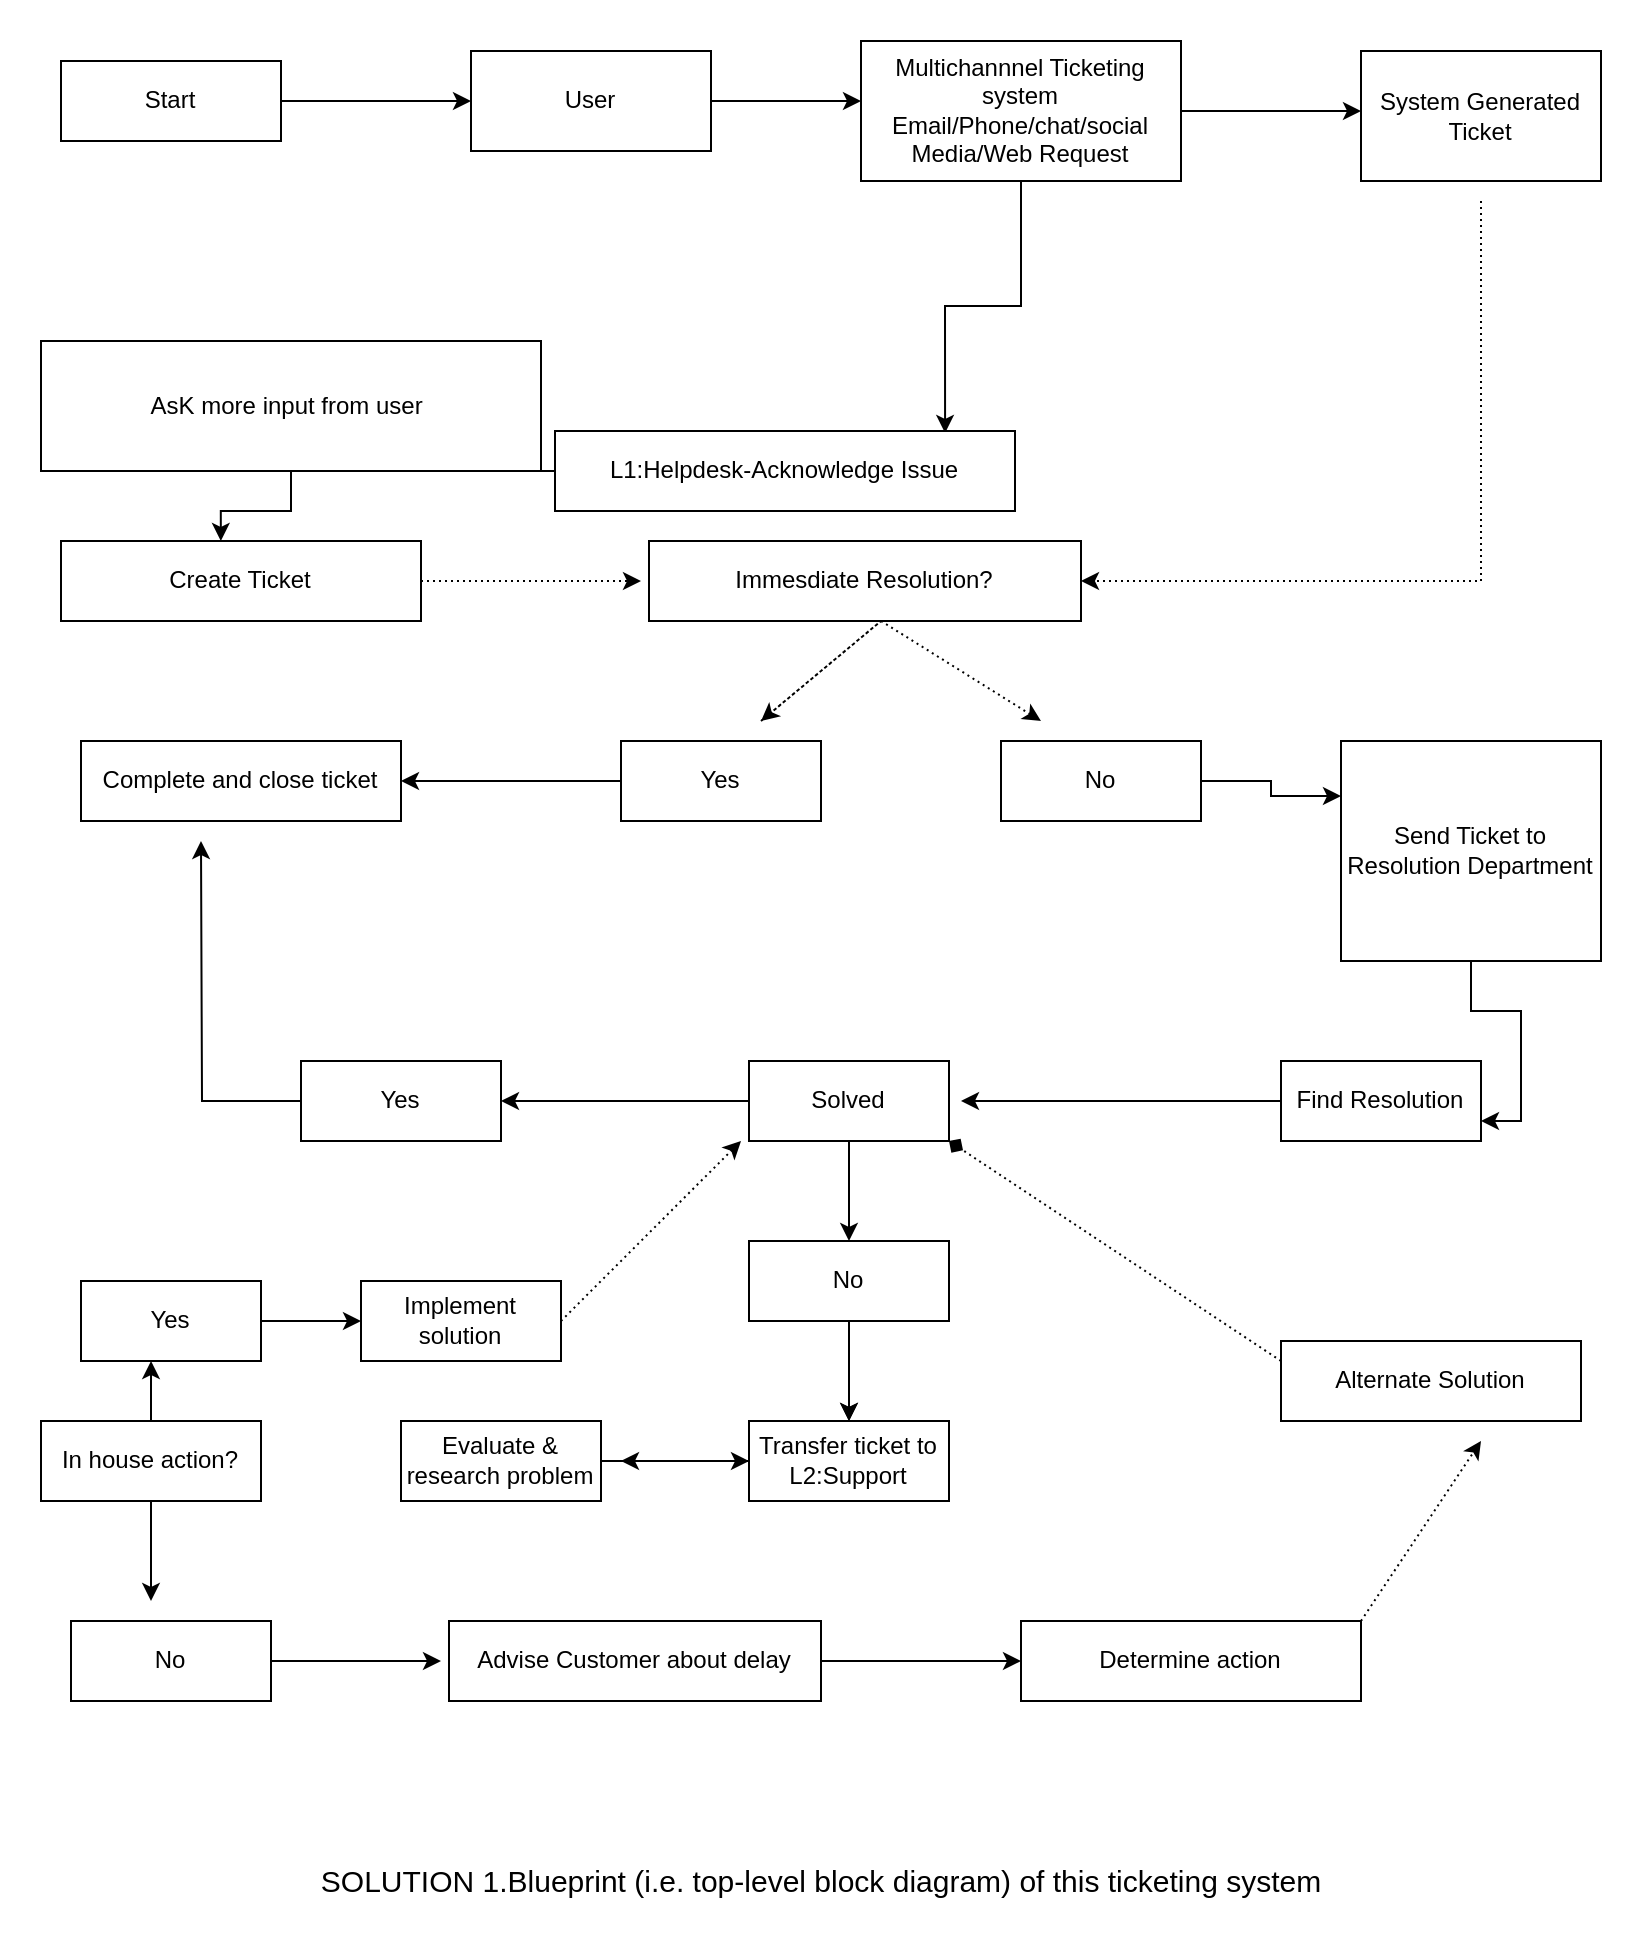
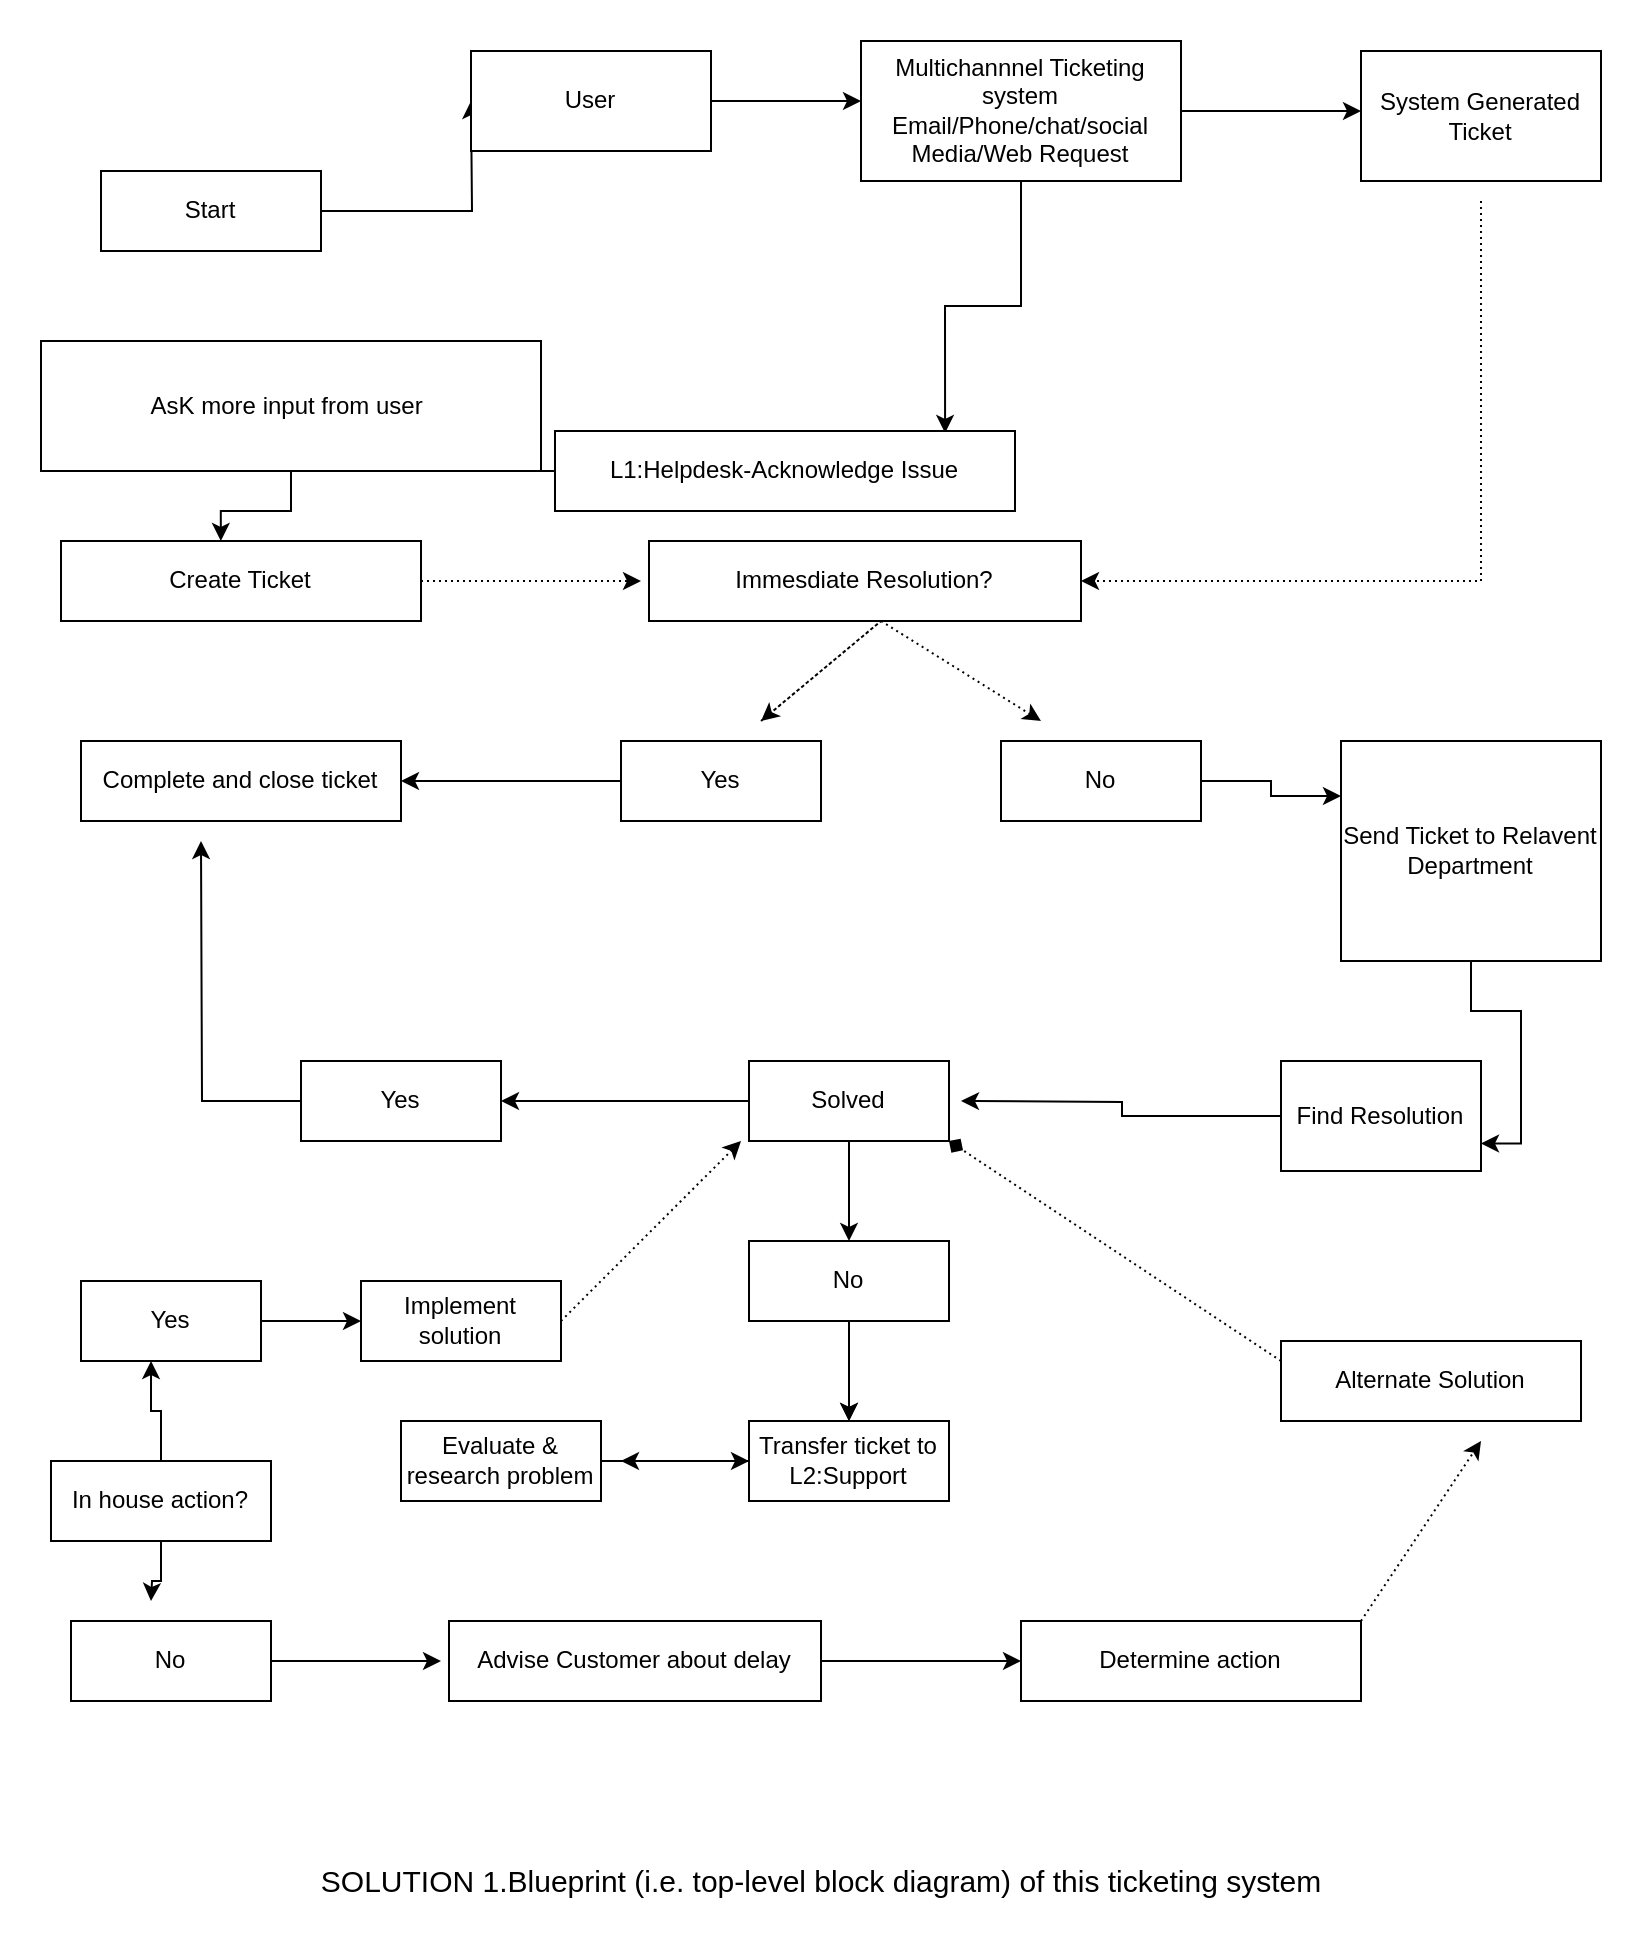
- <mxCell id="3" value="Start" style="rounded=0;whiteSpace=wrap;html=1;" vertex="1" parent="1"><mxGeometry x="30" y="30" width="110" height="40" as="geometry" /></mxCell>
+ <mxCell id="3" value="Start" style="rounded=0;whiteSpace=wrap;html=1;" vertex="1" parent="1"><mxGeometry x="50" y="85" width="110" height="40" as="geometry" /></mxCell>
- <mxCell id="26" value="Send Ticket to Resolution Department" style="whiteSpace=wrap;html=1;align=center;" vertex="1" parent="1"><mxGeometry x="670" y="370" width="130" height="110" as="geometry" /></mxCell>
+ <mxCell id="26" value="Send Ticket to Relavent Department" style="whiteSpace=wrap;html=1;align=center;" vertex="1" parent="1"><mxGeometry x="670" y="370" width="130" height="110" as="geometry" /></mxCell>
- <mxCell id="28" value="Find Resolution" style="whiteSpace=wrap;html=1;align=center;" vertex="1" parent="1"><mxGeometry x="640" y="530" width="100" height="40" as="geometry" /></mxCell>
+ <mxCell id="28" value="Find Resolution" style="whiteSpace=wrap;html=1;align=center;" vertex="1" parent="1"><mxGeometry x="640" y="530" width="100" height="55" as="geometry" /></mxCell>
- <mxCell id="41" value="In house action?" style="whiteSpace=wrap;html=1;align=center;" vertex="1" parent="1"><mxGeometry x="20" y="710" width="110" height="40" as="geometry" /></mxCell>
+ <mxCell id="41" value="In house action?" style="whiteSpace=wrap;html=1;align=center;" vertex="1" parent="1"><mxGeometry x="25" y="730" width="110" height="40" as="geometry" /></mxCell>
